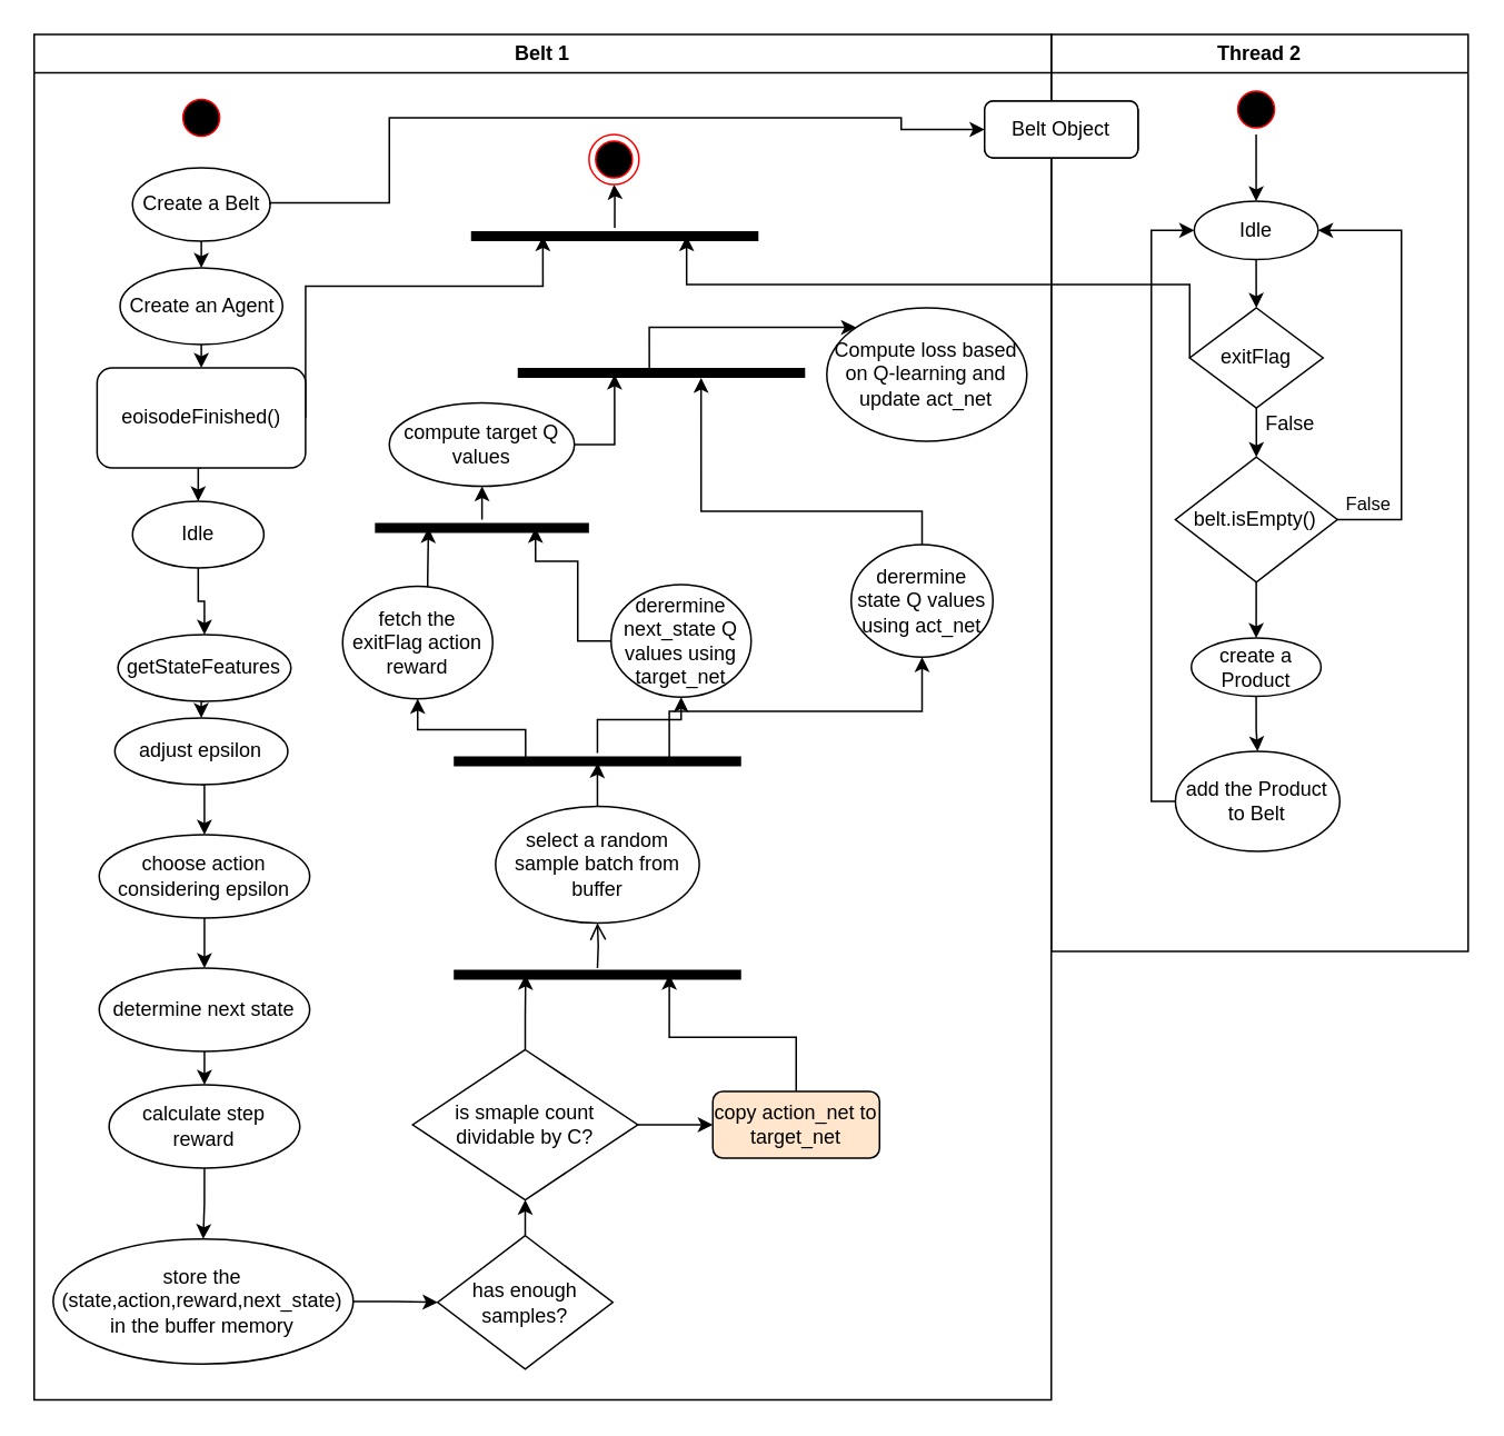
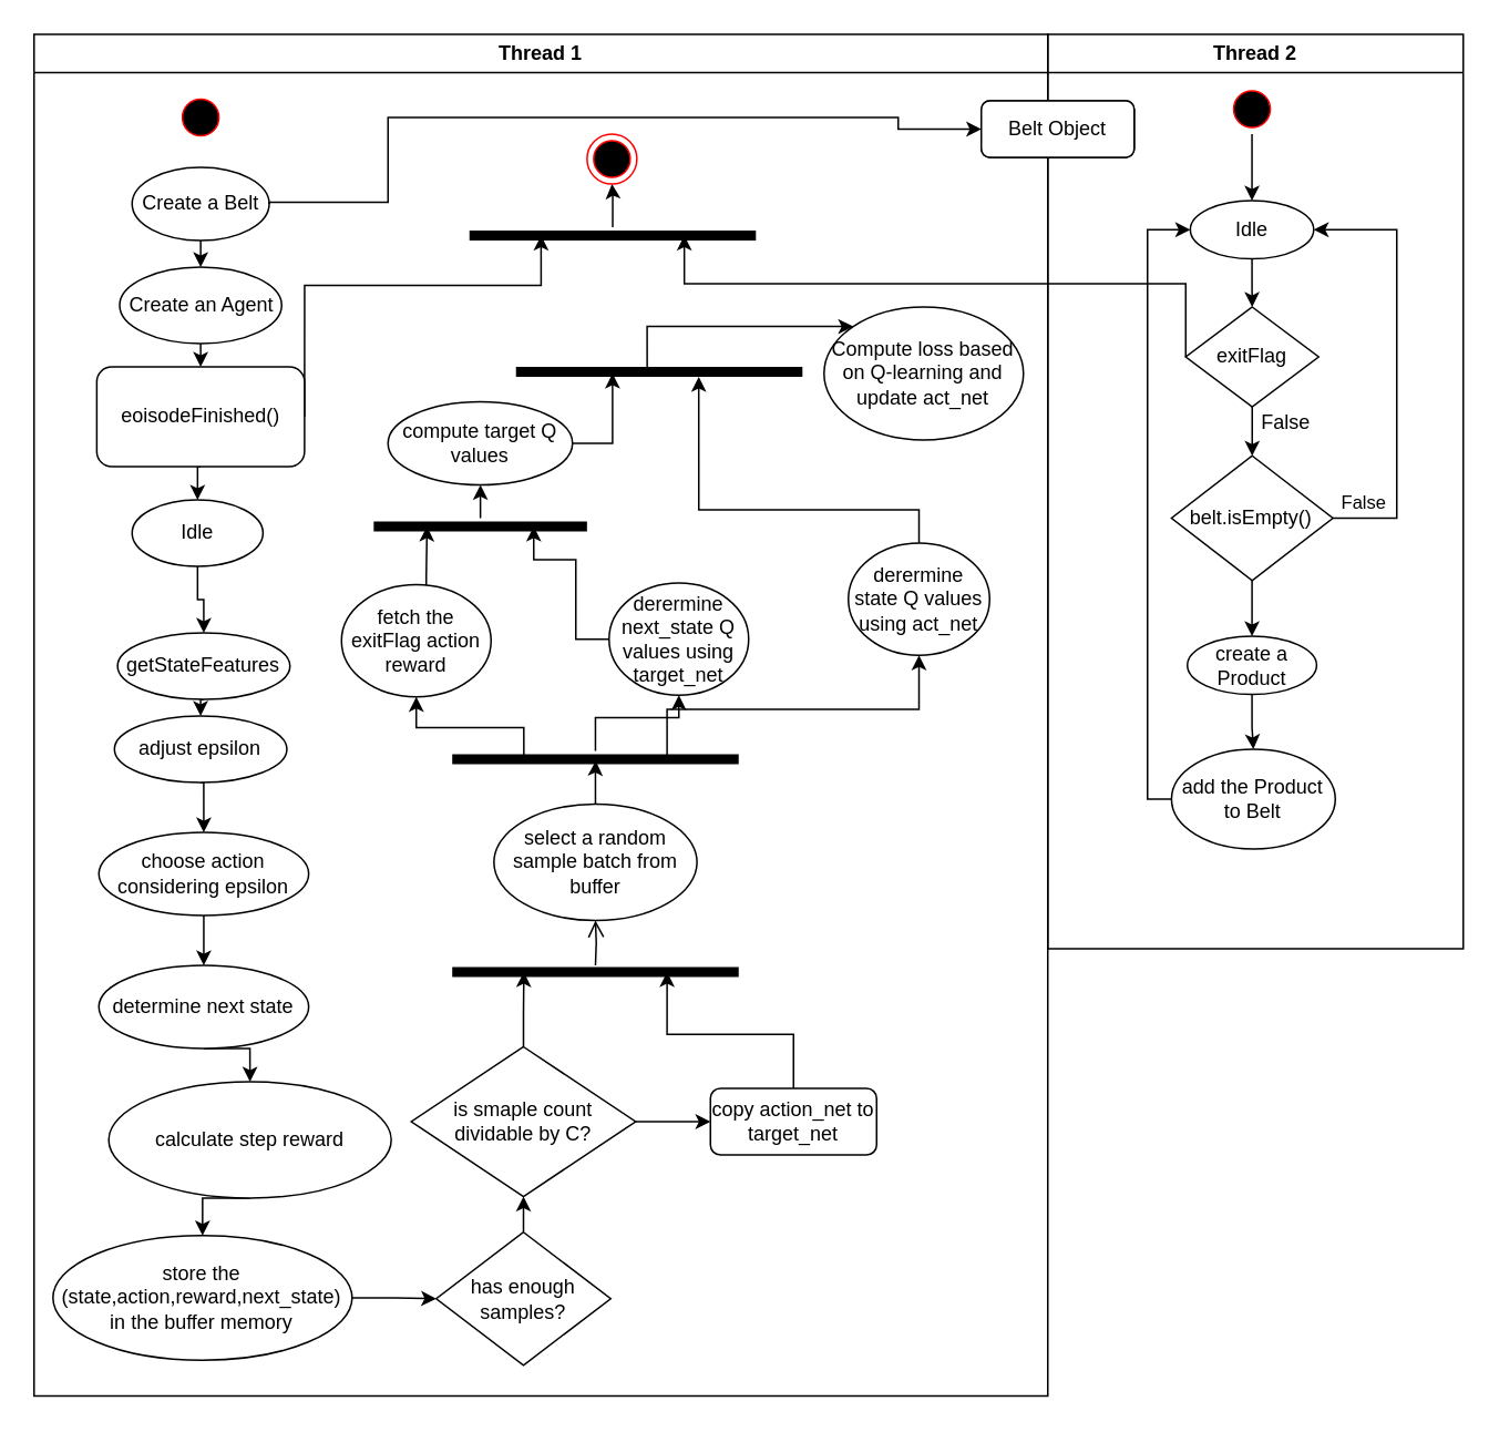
- <mxCell id="19" value="Belt 1" style="swimlane;whiteSpace=wrap" parent="1" vertex="1"><mxGeometry x="20" width="610" height="819" as="geometry" y="20" /></mxCell>
+ <mxCell id="19" value="Thread 1" style="swimlane;whiteSpace=wrap" parent="1" vertex="1"><mxGeometry x="20" width="610" height="819" as="geometry" y="20" /></mxCell>
- <mxCell id="48" value="copy action_net to target_net" style="rounded=1;whiteSpace=wrap;html=1;fillColor=#ffe6cc;" vertex="1" parent="19"><mxGeometry x="407" y="634" width="100" height="40" as="geometry" /></mxCell>
+ <mxCell id="48" value="copy action_net to target_net" style="rounded=1;whiteSpace=wrap;html=1;" vertex="1" parent="19"><mxGeometry x="407" y="634" width="100" height="40" as="geometry" /></mxCell>
- <mxCell id="39" value="calculate step reward" style="ellipse;whiteSpace=wrap;html=1;" vertex="1" parent="19"><mxGeometry x="44.94" y="630" width="114.37" height="50" as="geometry" /></mxCell>
+ <mxCell id="39" value="calculate step reward" style="ellipse;whiteSpace=wrap;html=1;" vertex="1" parent="19"><mxGeometry x="44.94" y="630" width="170" height="70" as="geometry" /></mxCell>
